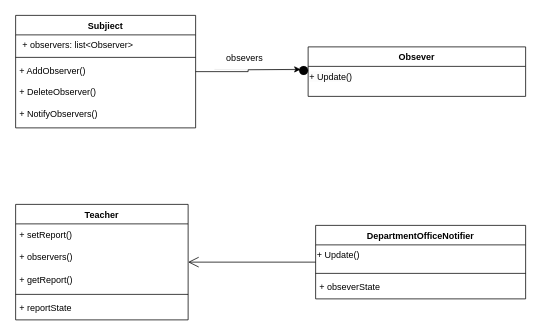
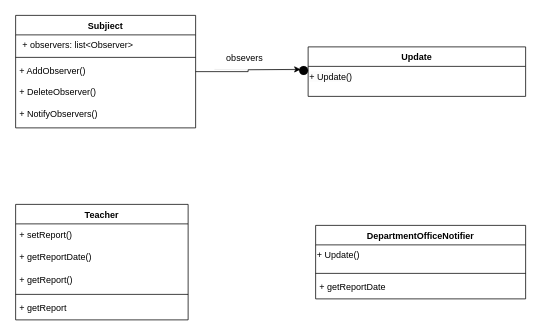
- <mxCell id="7" value="Obsever" style="swimlane;fontStyle=1;align=center;verticalAlign=top;childLayout=stackLayout;horizontal=1;startSize=26;horizontalStack=0;resizeParent=1;resizeParentMax=0;resizeLast=0;collapsible=1;marginBottom=0;whiteSpace=wrap;html=1;" vertex="1" parent="1"><mxGeometry x="410" y="62" width="290" height="66" as="geometry" /></mxCell>
+ <mxCell id="7" value="Update" style="swimlane;fontStyle=1;align=center;verticalAlign=top;childLayout=stackLayout;horizontal=1;startSize=26;horizontalStack=0;resizeParent=1;resizeParentMax=0;resizeLast=0;collapsible=1;marginBottom=0;whiteSpace=wrap;html=1;" vertex="1" parent="1"><mxGeometry x="410" y="62" width="290" height="66" as="geometry" /></mxCell>
- <mxCell id="15" value="&amp;nbsp;+ observers()" style="text;html=1;align=left;verticalAlign=middle;resizable=0;points=[];autosize=1;strokeColor=none;fillColor=none;" vertex="1" parent="13"><mxGeometry y="56" width="230" height="30" as="geometry" /></mxCell>
+ <mxCell id="15" value="&amp;nbsp;+ getReportDate()" style="text;html=1;align=left;verticalAlign=middle;resizable=0;points=[];autosize=1;strokeColor=none;fillColor=none;" vertex="1" parent="13"><mxGeometry y="56" width="230" height="30" as="geometry" /></mxCell>
- <mxCell id="19" value="" style="endArrow=open;endFill=1;endSize=12;html=1;rounded=0;" edge="1" parent="1" source="9" target="13"><mxGeometry width="160" relative="1" as="geometry"><mxPoint x="310" y="452" as="sourcePoint" /><mxPoint x="470" y="452" as="targetPoint" /></mxGeometry></mxCell>
- <mxCell id="12" value="&amp;nbsp;+ obseverState" style="text;html=1;align=left;verticalAlign=middle;resizable=0;points=[];autosize=1;strokeColor=none;fillColor=none;" vertex="1" parent="9"><mxGeometry y="68" width="280" height="30" as="geometry" /></mxCell>
+ <mxCell id="12" value="&amp;nbsp;+ getReportDate" style="text;html=1;align=left;verticalAlign=middle;resizable=0;points=[];autosize=1;strokeColor=none;fillColor=none;" vertex="1" parent="9"><mxGeometry y="68" width="280" height="30" as="geometry" /></mxCell>
- <mxCell id="18" value="&amp;nbsp;+ reportState" style="text;html=1;align=left;verticalAlign=middle;resizable=0;points=[];autosize=1;strokeColor=none;fillColor=none;" vertex="1" parent="13"><mxGeometry y="124" width="230" height="30" as="geometry" /></mxCell>
+ <mxCell id="18" value="&amp;nbsp;+ getReport" style="text;html=1;align=left;verticalAlign=middle;resizable=0;points=[];autosize=1;strokeColor=none;fillColor=none;" vertex="1" parent="13"><mxGeometry y="124" width="230" height="30" as="geometry" /></mxCell>
